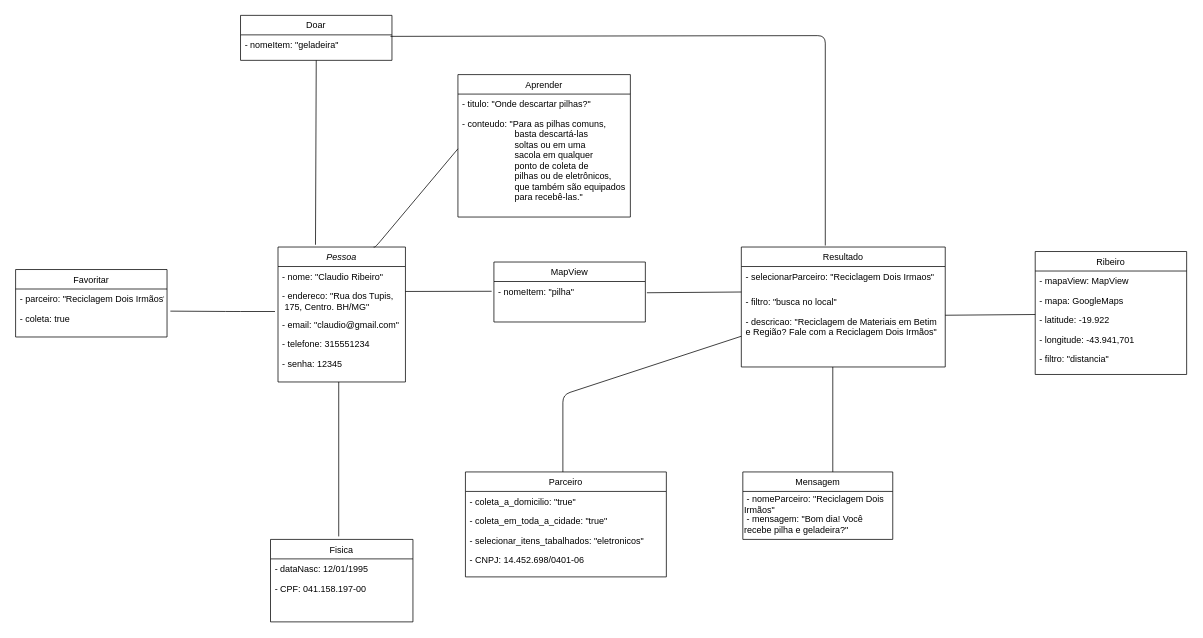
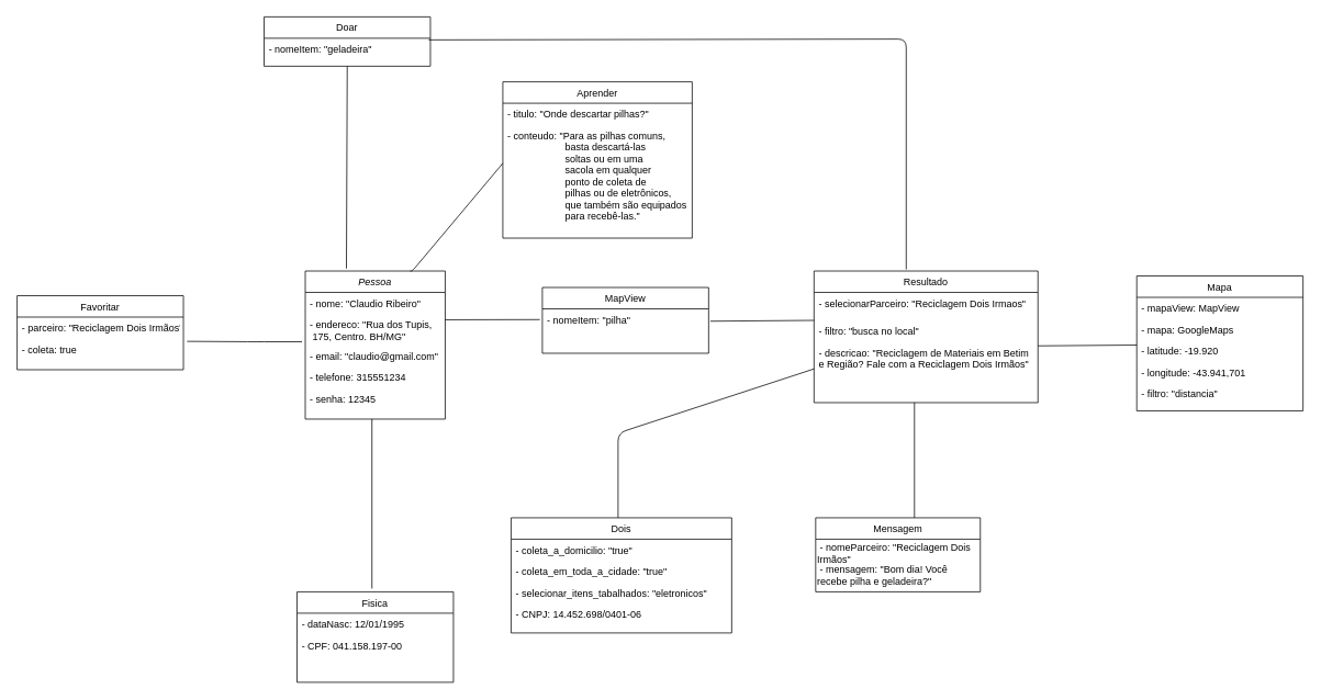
- <mxCell id="28" value="Ribeiro" style="swimlane;fontStyle=0;align=center;verticalAlign=top;childLayout=stackLayout;horizontal=1;startSize=26;horizontalStack=0;resizeParent=1;resizeLast=0;collapsible=1;marginBottom=0;rounded=0;shadow=0;strokeWidth=1;" parent="1" vertex="1"><mxGeometry x="1380" y="335" width="202" height="164" as="geometry"><mxRectangle x="550" y="140" width="160" height="26" as="alternateBounds" /></mxGeometry></mxCell>
+ <mxCell id="28" value="Mapa" style="swimlane;fontStyle=0;align=center;verticalAlign=top;childLayout=stackLayout;horizontal=1;startSize=26;horizontalStack=0;resizeParent=1;resizeLast=0;collapsible=1;marginBottom=0;rounded=0;shadow=0;strokeWidth=1;" parent="1" vertex="1"><mxGeometry x="1380" y="335" width="202" height="164" as="geometry"><mxRectangle x="550" y="140" width="160" height="26" as="alternateBounds" /></mxGeometry></mxCell>
- <mxCell id="31" value="- latitude: -19.922" style="text;align=left;verticalAlign=top;spacingLeft=4;spacingRight=4;overflow=hidden;rotatable=0;points=[[0,0.5],[1,0.5]];portConstraint=eastwest;rounded=0;shadow=0;html=0;" parent="28" vertex="1"><mxGeometry y="78" width="202" height="26" as="geometry" /></mxCell>
+ <mxCell id="31" value="- latitude: -19.920" style="text;align=left;verticalAlign=top;spacingLeft=4;spacingRight=4;overflow=hidden;rotatable=0;points=[[0,0.5],[1,0.5]];portConstraint=eastwest;rounded=0;shadow=0;html=0;" parent="28" vertex="1"><mxGeometry y="78" width="202" height="26" as="geometry" /></mxCell>
- <mxCell id="23" value="Parceiro" style="swimlane;fontStyle=0;align=center;verticalAlign=top;childLayout=stackLayout;horizontal=1;startSize=26;horizontalStack=0;resizeParent=1;resizeLast=0;collapsible=1;marginBottom=0;rounded=0;shadow=0;strokeWidth=1;" parent="1" vertex="1"><mxGeometry x="620" y="629" width="268" height="140" as="geometry"><mxRectangle x="130" y="380" width="160" height="26" as="alternateBounds" /></mxGeometry></mxCell>
+ <mxCell id="23" value="Dois" style="swimlane;fontStyle=0;align=center;verticalAlign=top;childLayout=stackLayout;horizontal=1;startSize=26;horizontalStack=0;resizeParent=1;resizeLast=0;collapsible=1;marginBottom=0;rounded=0;shadow=0;strokeWidth=1;" parent="1" vertex="1"><mxGeometry x="620" y="629" width="268" height="140" as="geometry"><mxRectangle x="130" y="380" width="160" height="26" as="alternateBounds" /></mxGeometry></mxCell>
